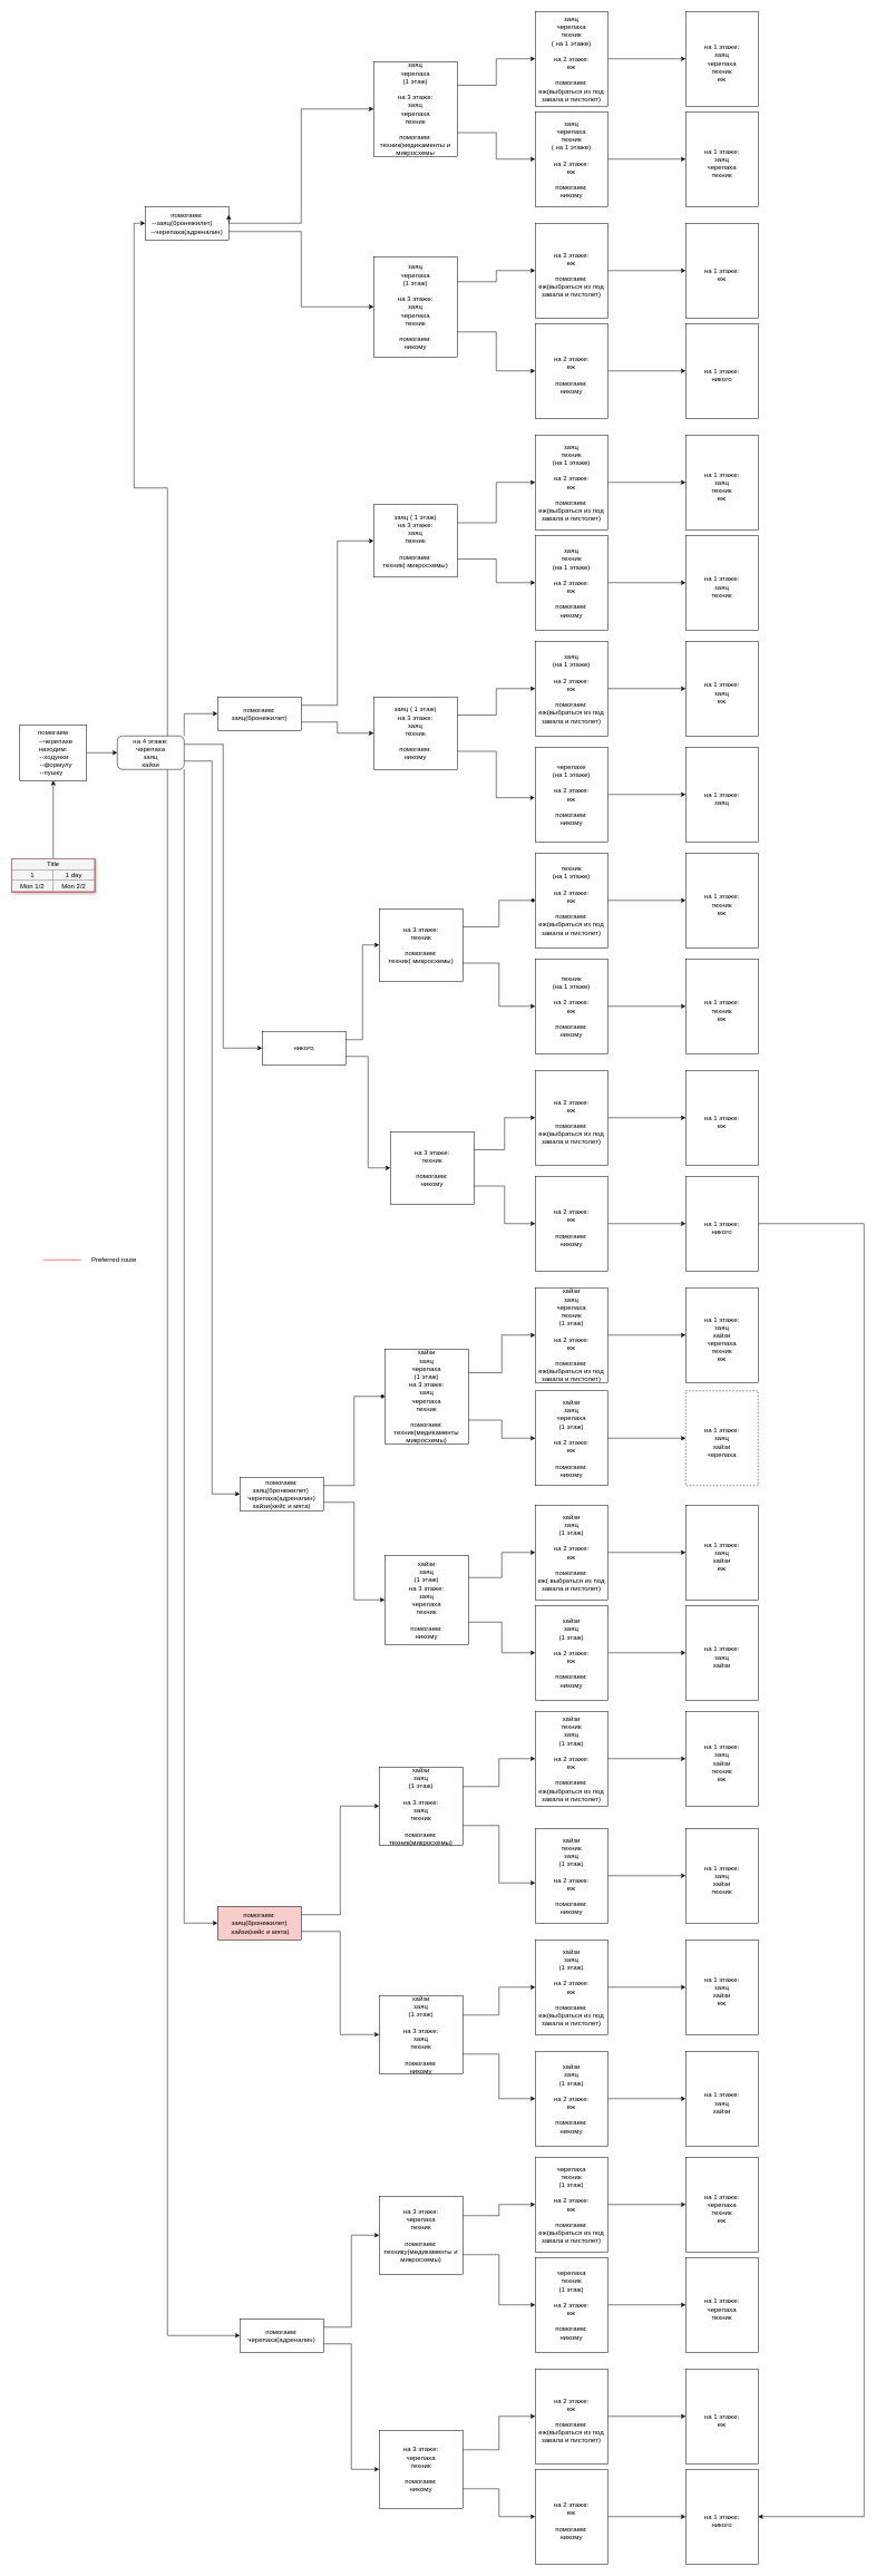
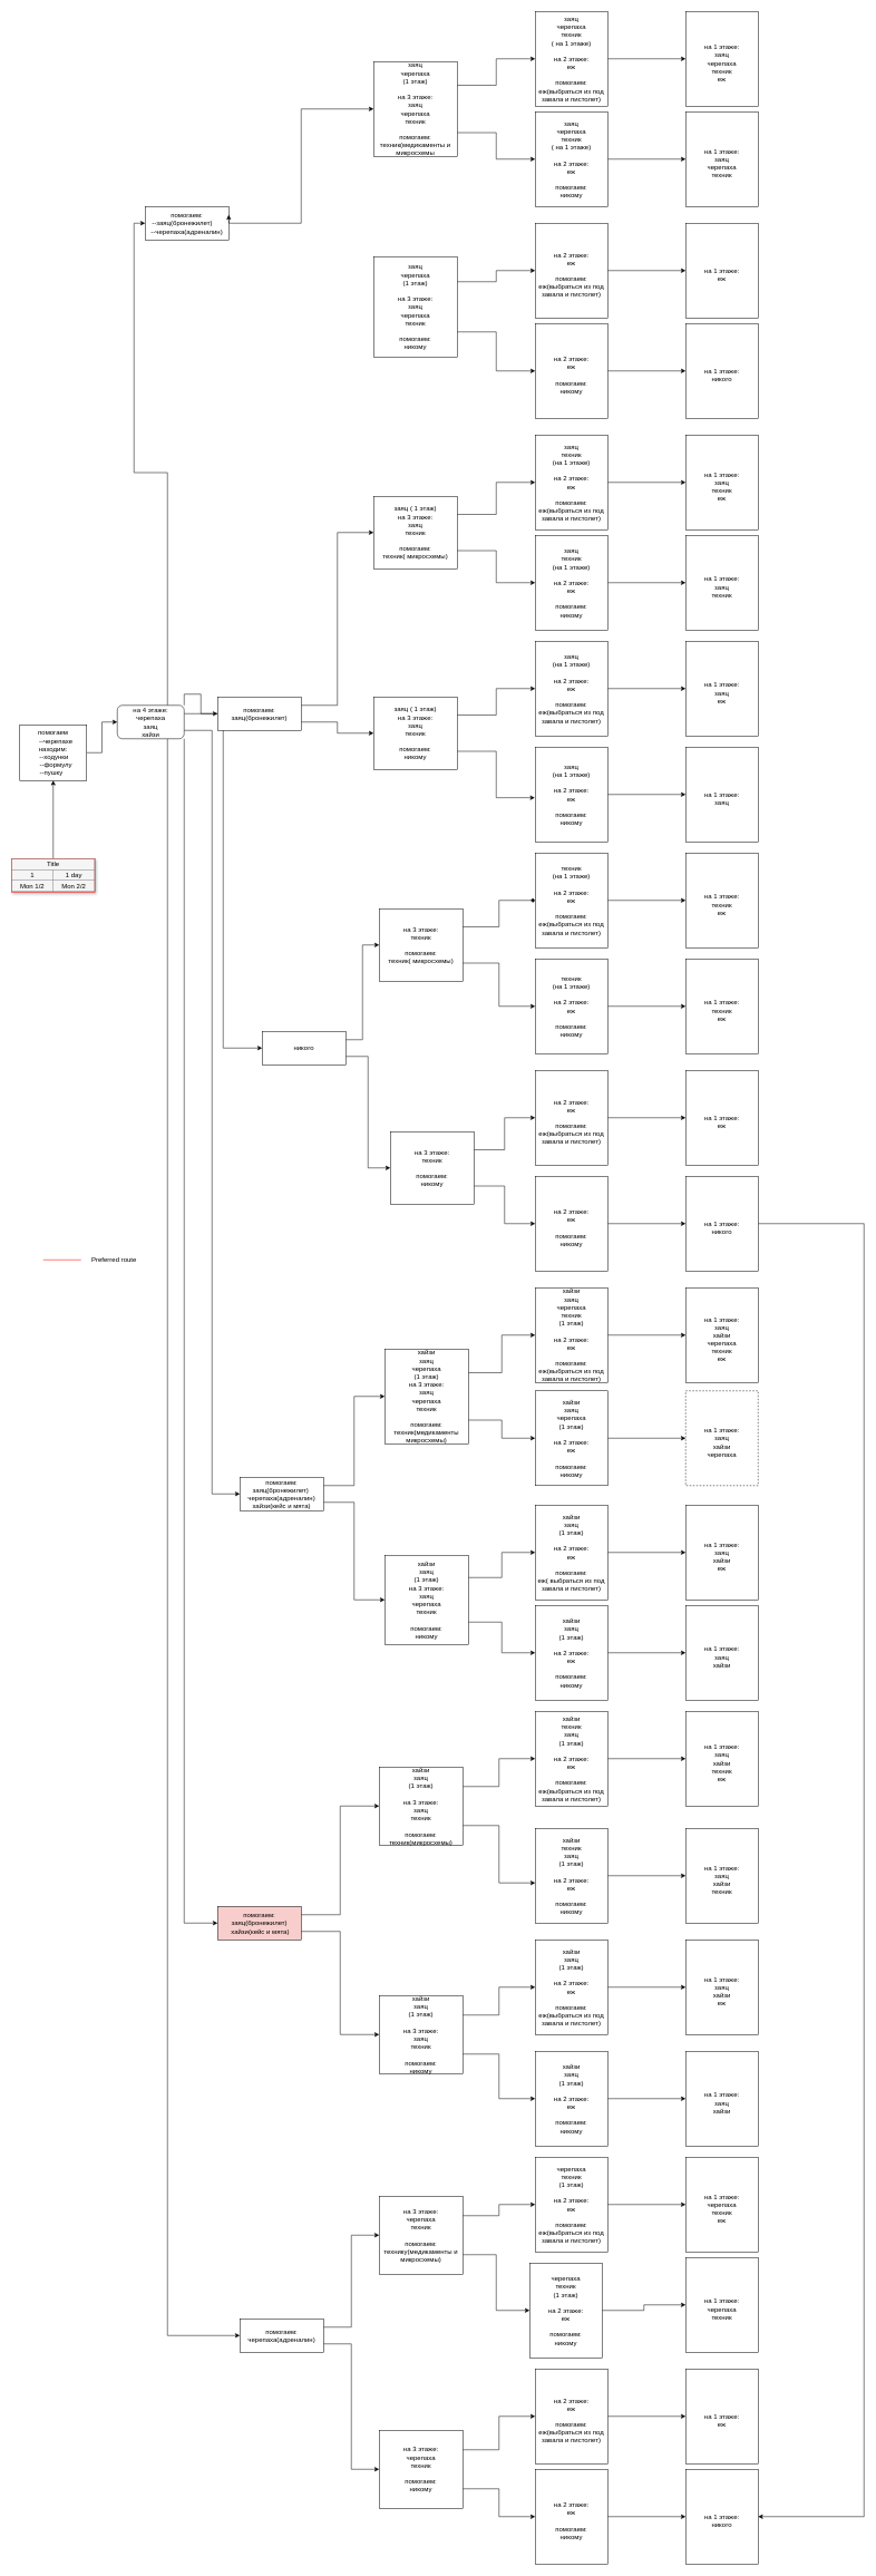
- <mxCell id="15" style="edgeStyle=orthogonalEdgeStyle;rounded=0;orthogonalLoop=1;jettySize=auto;html=1;exitX=1;exitY=0.75;exitDx=0;exitDy=0;entryX=0;entryY=0.5;entryDx=0;entryDy=0;" edge="1" parent="1" source="16" target="38"><mxGeometry relative="1" as="geometry" /></mxCell>
- <mxCell id="42" value="заяц ( 1 этаж)&lt;br&gt;на 3 этаже:&lt;br&gt;заяц&lt;br&gt;техник&lt;br&gt;&lt;br&gt;помогаем:&lt;br&gt;техник( микросхемы)" style="rounded=0;whiteSpace=wrap;html=1;" vertex="1" parent="1"><mxGeometry x="670" y="905" width="150" height="130" as="geometry" /></mxCell>
+ <mxCell id="42" value="заяц ( 1 этаж)&lt;br&gt;на 3 этаже:&lt;br&gt;заяц&lt;br&gt;техник&lt;br&gt;&lt;br&gt;помогаем:&lt;br&gt;техник( микросхемы)" style="rounded=0;whiteSpace=wrap;html=1;" vertex="1" parent="1"><mxGeometry x="670" y="890" width="150" height="130" as="geometry" /></mxCell>
- <mxCell id="32" value="на 4 этаже:&lt;br&gt;черепаха&lt;br&gt;заяц&lt;br&gt;хайзи" style="rounded=1;whiteSpace=wrap;html=1;" vertex="1" parent="1"><mxGeometry x="210" y="1320" width="120" height="60" as="geometry" /></mxCell>
+ <mxCell id="32" value="на 4 этаже:&lt;br&gt;черепаха&lt;br&gt;заяц&lt;br&gt;хайзи" style="rounded=1;whiteSpace=wrap;html=1;" vertex="1" parent="1"><mxGeometry x="210" y="1265" width="120" height="60" as="geometry" /></mxCell>
- <mxCell id="83" value="черепахе&lt;br&gt;(на 1 этаже)&lt;br&gt;&lt;br&gt;на 2 этаже:&lt;br&gt;еж&lt;br&gt;&lt;br&gt;помогаем:&lt;br&gt;никому" style="rounded=0;whiteSpace=wrap;html=1;" vertex="1" parent="1"><mxGeometry x="960" y="1340" width="130" height="170" as="geometry" /></mxCell>
+ <mxCell id="83" value="заяц&lt;br&gt;(на 1 этаже)&lt;br&gt;&lt;br&gt;на 2 этаже:&lt;br&gt;еж&lt;br&gt;&lt;br&gt;помогаем:&lt;br&gt;никому" style="rounded=0;whiteSpace=wrap;html=1;" vertex="1" parent="1"><mxGeometry x="960" y="1340" width="130" height="170" as="geometry" /></mxCell>
- <mxCell id="20" style="edgeStyle=orthogonalEdgeStyle;rounded=0;orthogonalLoop=1;jettySize=auto;html=1;exitX=1;exitY=0.25;exitDx=0;exitDy=0;entryX=0;entryY=0.5;entryDx=0;entryDy=0;endArrow=diamond;" edge="1" parent="1" source="22" target="54"><mxGeometry relative="1" as="geometry" /></mxCell>
+ <mxCell id="20" style="edgeStyle=orthogonalEdgeStyle;rounded=0;orthogonalLoop=1;jettySize=auto;html=1;exitX=1;exitY=0.25;exitDx=0;exitDy=0;entryX=0;entryY=0.5;entryDx=0;entryDy=0;" edge="1" parent="1" source="22" target="54"><mxGeometry relative="1" as="geometry" /></mxCell>
- <mxCell id="113" value="черепаха&lt;br&gt;техник&lt;br&gt;(1 этаж)&lt;br&gt;&lt;br&gt;на 2 этаже:&lt;br&gt;еж&lt;br&gt;&lt;br&gt;помогаем:&lt;br&gt;никому" style="rounded=0;whiteSpace=wrap;html=1;" vertex="1" parent="1"><mxGeometry x="960" y="4050" width="130" height="170" as="geometry" /></mxCell>
+ <mxCell id="113" value="черепаха&lt;br&gt;техник&lt;br&gt;(1 этаж)&lt;br&gt;&lt;br&gt;на 2 этаже:&lt;br&gt;еж&lt;br&gt;&lt;br&gt;помогаем:&lt;br&gt;никому" style="rounded=0;whiteSpace=wrap;html=1;" vertex="1" parent="1"><mxGeometry x="950" y="4060" width="130" height="170" as="geometry" /></mxCell>
